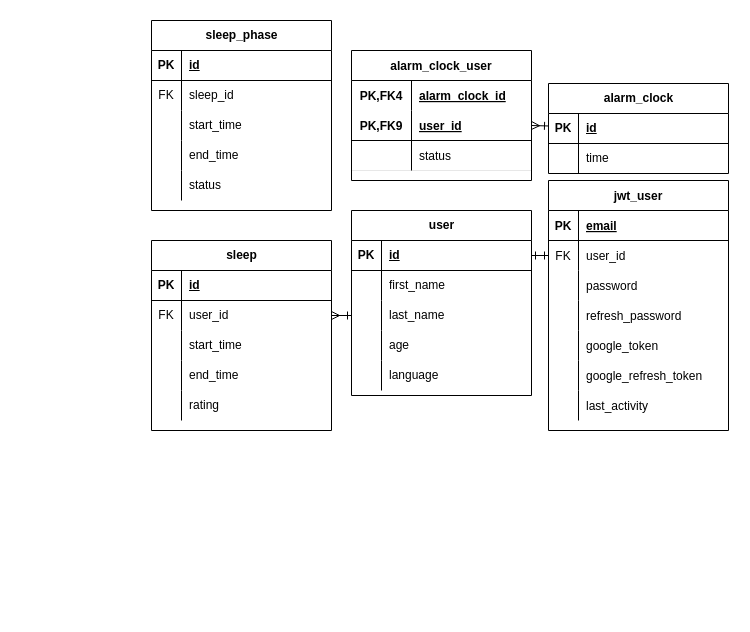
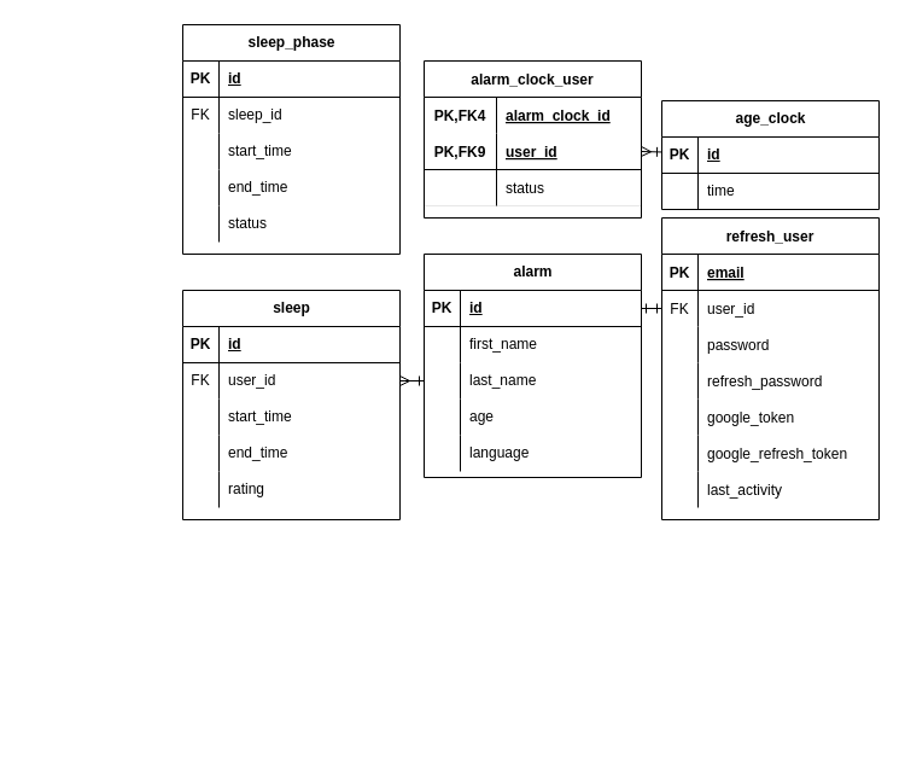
- <mxCell id="59" value="alarm_clock" style="shape=table;startSize=30;container=1;collapsible=1;childLayout=tableLayout;fixedRows=1;rowLines=0;fontStyle=1;align=center;resizeLast=1;html=1;" parent="1" vertex="1"><mxGeometry x="548" y="83" width="180" height="90" as="geometry" /></mxCell>
+ <mxCell id="59" value="age_clock" style="shape=table;startSize=30;container=1;collapsible=1;childLayout=tableLayout;fixedRows=1;rowLines=0;fontStyle=1;align=center;resizeLast=1;html=1;" parent="1" vertex="1"><mxGeometry x="548" y="83" width="180" height="90" as="geometry" /></mxCell>
- <mxCell id="3" value="jwt_user" style="shape=table;startSize=30;container=1;collapsible=1;childLayout=tableLayout;fixedRows=1;rowLines=0;fontStyle=1;align=center;resizeLast=1;" parent="1" vertex="1"><mxGeometry x="548" y="180" width="180" height="250" as="geometry" /></mxCell>
+ <mxCell id="3" value="refresh_user" style="shape=table;startSize=30;container=1;collapsible=1;childLayout=tableLayout;fixedRows=1;rowLines=0;fontStyle=1;align=center;resizeLast=1;" parent="1" vertex="1"><mxGeometry x="548" y="180" width="180" height="250" as="geometry" /></mxCell>
- <mxCell id="78" value="user" style="shape=table;startSize=30;container=1;collapsible=1;childLayout=tableLayout;fixedRows=1;rowLines=0;fontStyle=1;align=center;resizeLast=1;html=1;" parent="1" vertex="1"><mxGeometry x="351" y="210" width="180" height="185" as="geometry" /></mxCell>
+ <mxCell id="78" value="alarm" style="shape=table;startSize=30;container=1;collapsible=1;childLayout=tableLayout;fixedRows=1;rowLines=0;fontStyle=1;align=center;resizeLast=1;html=1;" parent="1" vertex="1"><mxGeometry x="351" y="210" width="180" height="185" as="geometry" /></mxCell>
